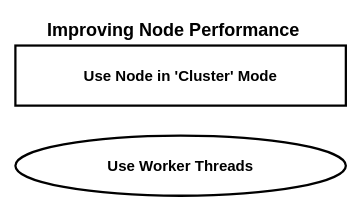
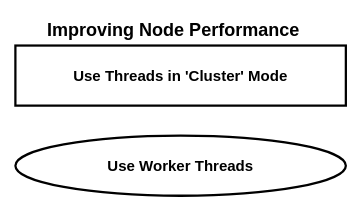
- <mxCell id="2" value="&lt;font style=&quot;font-size: 20px;&quot;&gt;&lt;b&gt;Use Node in 'Cluster' Mode&lt;/b&gt;&lt;/font&gt;" style="rounded=0;whiteSpace=wrap;html=1;strokeWidth=3;" parent="1" vertex="1"><mxGeometry x="20" y="60" width="440" height="80" as="geometry" /></mxCell>
+ <mxCell id="2" value="&lt;font style=&quot;font-size: 20px;&quot;&gt;&lt;b&gt;Use Threads in 'Cluster' Mode&lt;/b&gt;&lt;/font&gt;" style="rounded=0;whiteSpace=wrap;html=1;strokeWidth=3;" parent="1" vertex="1"><mxGeometry x="20" y="60" width="440" height="80" as="geometry" /></mxCell>
